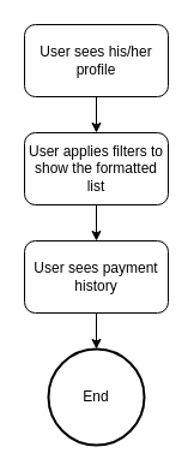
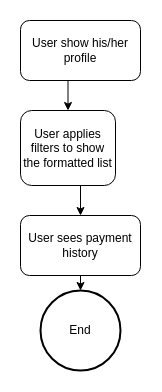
- <mxCell id="8" value="User sees his/her profile" style="rounded=1;whiteSpace=wrap;html=1;strokeWidth=1;" vertex="1" parent="1"><mxGeometry x="20" y="20" width="120" height="60" as="geometry" /></mxCell>
+ <mxCell id="8" value="User show his/her profile" style="rounded=1;whiteSpace=wrap;html=1;strokeWidth=1;" vertex="1" parent="1"><mxGeometry x="20" y="20" width="120" height="60" as="geometry" /></mxCell>
- <mxCell id="6" value="User applies filters to show the formatted list" style="rounded=1;whiteSpace=wrap;html=1;strokeWidth=1;" vertex="1" parent="1"><mxGeometry x="20" y="110" width="120" height="60" as="geometry" /></mxCell>
+ <mxCell id="6" value="User applies filters to show the formatted list" style="rounded=1;whiteSpace=wrap;html=1;strokeWidth=1;" vertex="1" parent="1"><mxGeometry x="20" y="110" width="95" height="75" as="geometry" /></mxCell>
- <mxCell id="4" value="User sees payment history" style="rounded=1;whiteSpace=wrap;html=1;strokeWidth=1;" vertex="1" parent="1"><mxGeometry x="20" y="200" width="120" height="60" as="geometry" /></mxCell>
+ <mxCell id="4" value="User sees payment history" style="rounded=1;whiteSpace=wrap;html=1;strokeWidth=1;" vertex="1" parent="1"><mxGeometry x="20" y="215" width="120" height="60" as="geometry" /></mxCell>
